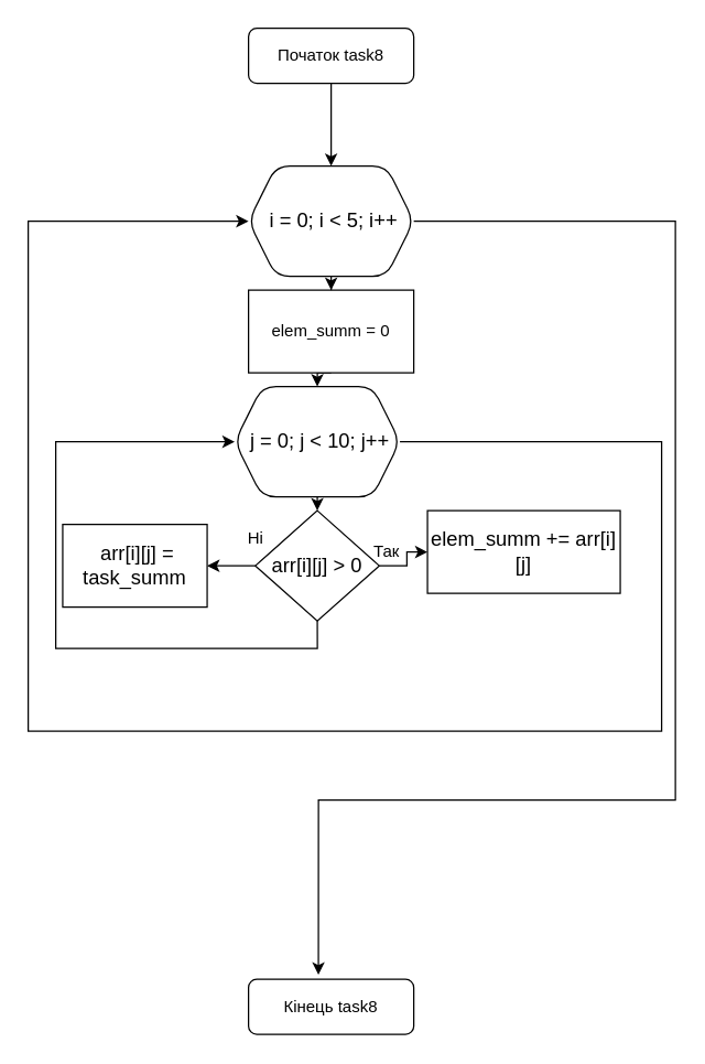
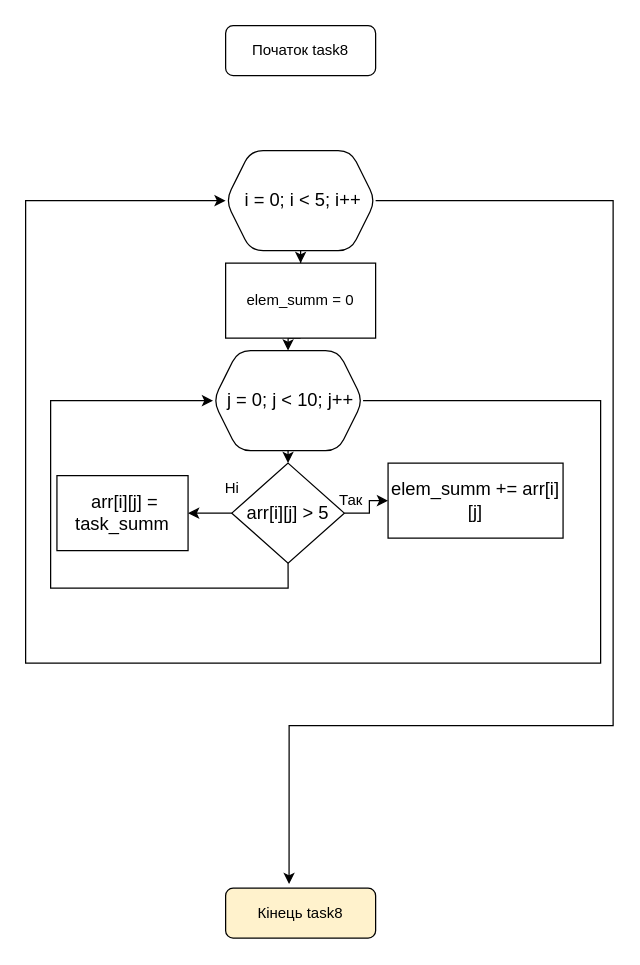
- <mxCell id="2" value="" style="edgeStyle=orthogonalEdgeStyle;rounded=0;orthogonalLoop=1;jettySize=auto;html=1;" parent="1" source="3" target="16" edge="1"><mxGeometry relative="1" as="geometry" /></mxCell>
- <mxCell id="11" value="&lt;span id=&quot;docs-internal-guid-3239bdd4-7fff-05d2-49c1-e8b8d7549b56&quot;&gt;&lt;span style=&quot;font-size: 11pt ; font-family: &amp;#34;calibri&amp;#34; , sans-serif ; background-color: transparent ; vertical-align: baseline&quot;&gt;arr[i][j] &amp;gt; 0&lt;/span&gt;&lt;/span&gt;" style="rhombus;whiteSpace=wrap;html=1;" parent="1" vertex="1"><mxGeometry x="184.95" y="370" width="90" height="80" as="geometry" /></mxCell>
+ <mxCell id="11" value="&lt;span id=&quot;docs-internal-guid-3239bdd4-7fff-05d2-49c1-e8b8d7549b56&quot;&gt;&lt;span style=&quot;font-size: 11pt ; font-family: &amp;#34;calibri&amp;#34; , sans-serif ; background-color: transparent ; vertical-align: baseline&quot;&gt;arr[i][j] &amp;gt; 5&lt;/span&gt;&lt;/span&gt;" style="rhombus;whiteSpace=wrap;html=1;" parent="1" vertex="1"><mxGeometry x="184.95" y="370" width="90" height="80" as="geometry" /></mxCell>
- <mxCell id="4" value="Кінець task8" style="rounded=1;whiteSpace=wrap;html=1;fontSize=12;glass=0;strokeWidth=1;shadow=0;" parent="1" vertex="1"><mxGeometry x="180" y="710" width="120" height="40" as="geometry" /></mxCell>
+ <mxCell id="4" value="Кінець task8" style="rounded=1;whiteSpace=wrap;html=1;fontSize=12;glass=0;strokeWidth=1;shadow=0;fillColor=#fff2cc;" parent="1" vertex="1"><mxGeometry x="180" y="710" width="120" height="40" as="geometry" /></mxCell>
